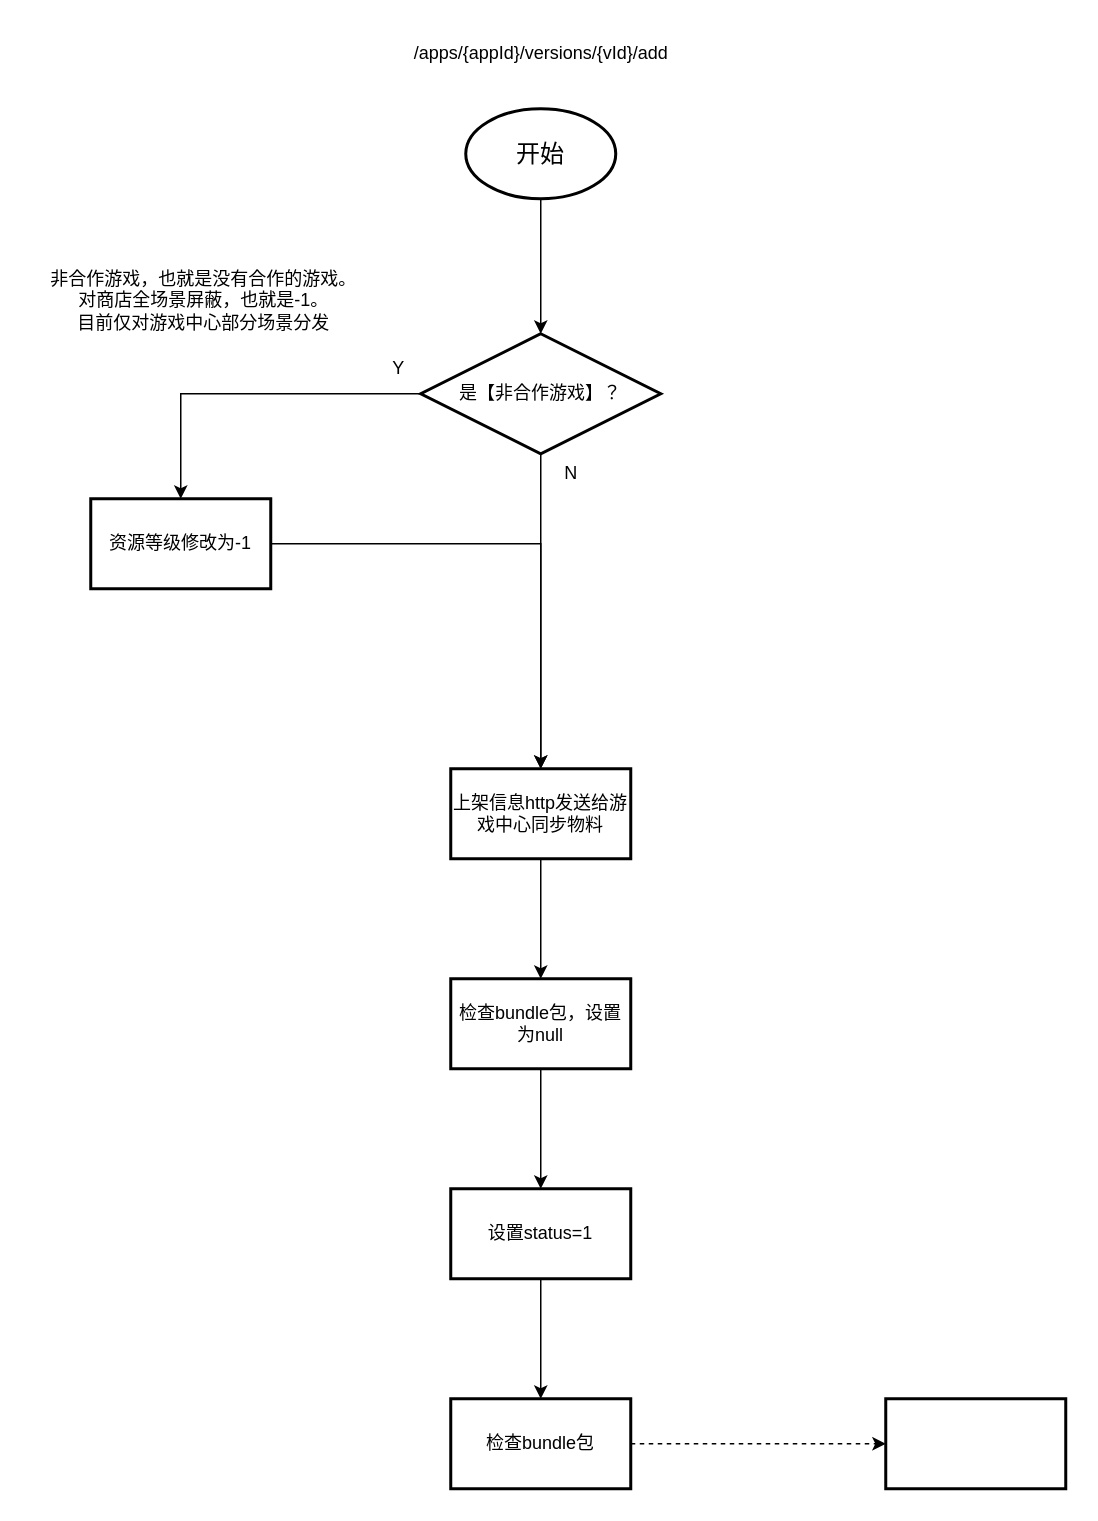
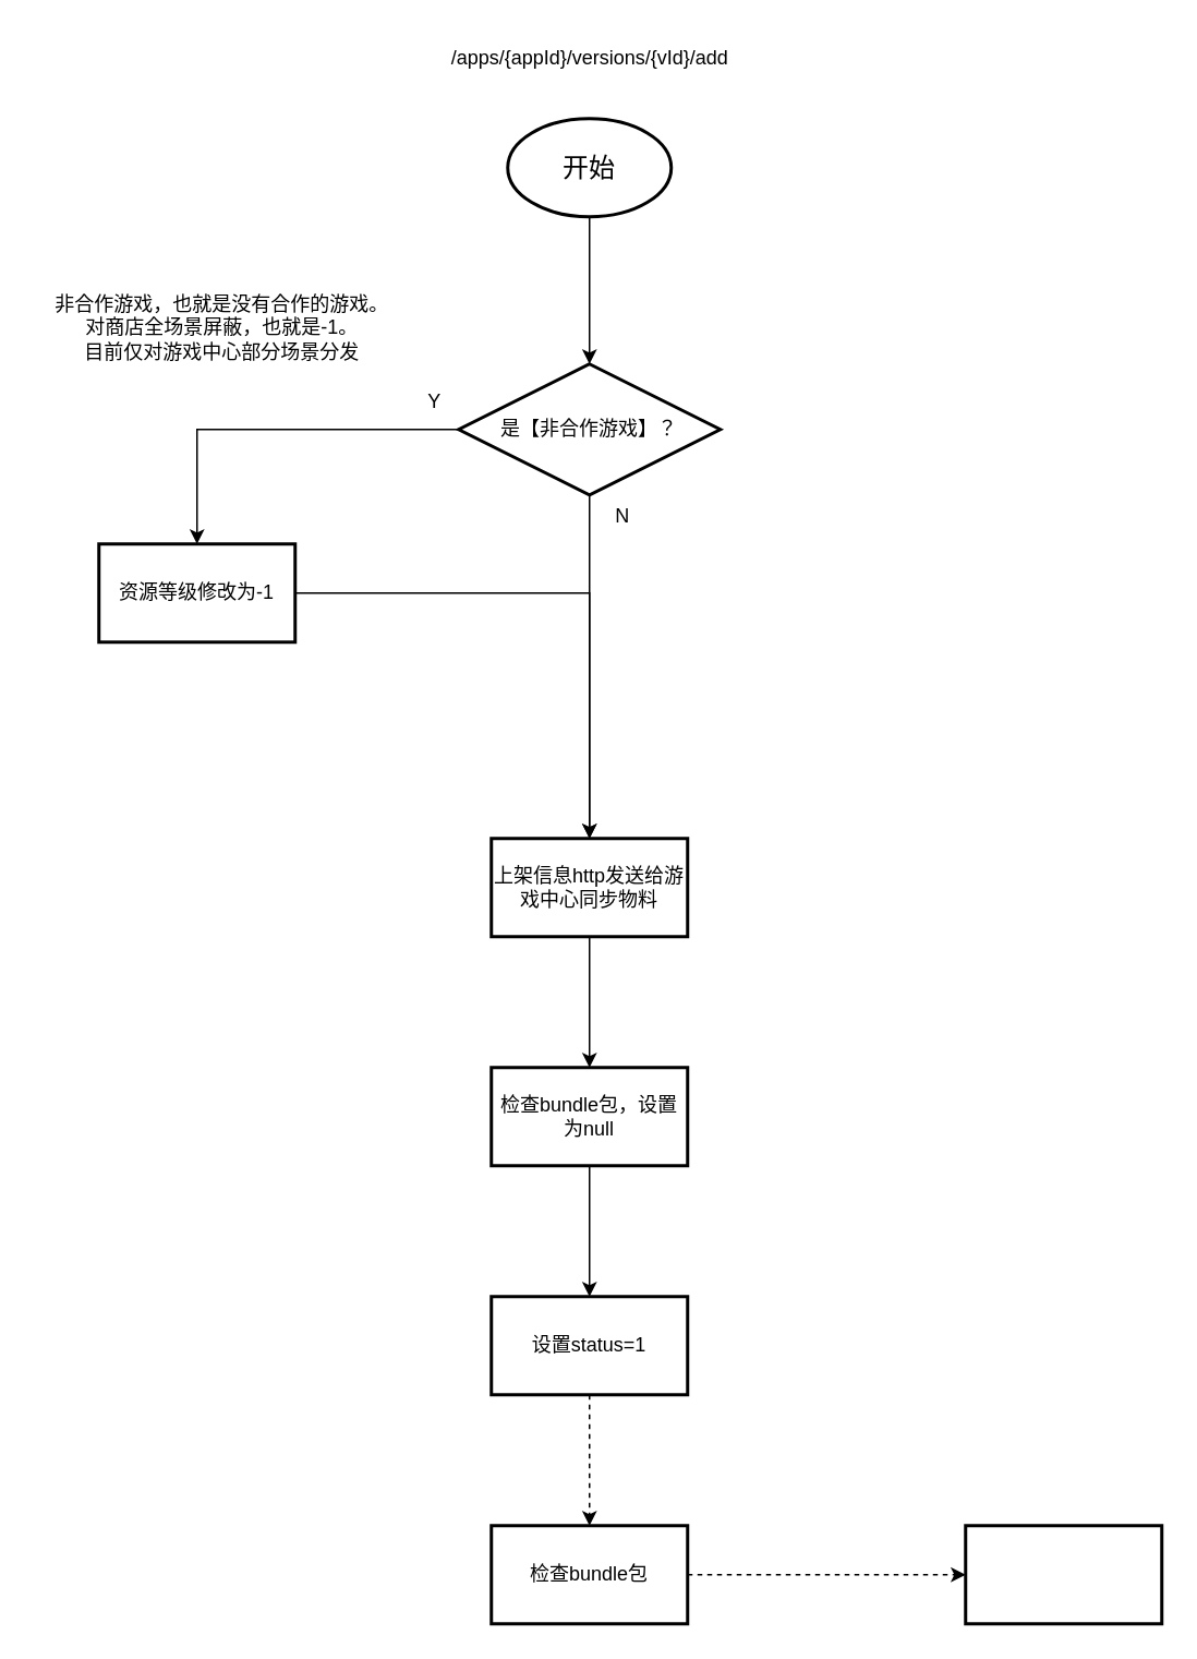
- <mxCell id="17" value="" style="edgeStyle=orthogonalEdgeStyle;rounded=0;orthogonalLoop=1;jettySize=auto;html=1;" edge="1" parent="1" source="18" target="20"><mxGeometry relative="1" as="geometry" /></mxCell>
+ <mxCell id="17" value="" style="edgeStyle=orthogonalEdgeStyle;rounded=0;orthogonalLoop=1;jettySize=auto;html=1;dashed=1;" edge="1" parent="1" source="18" target="20"><mxGeometry relative="1" as="geometry" /></mxCell>
